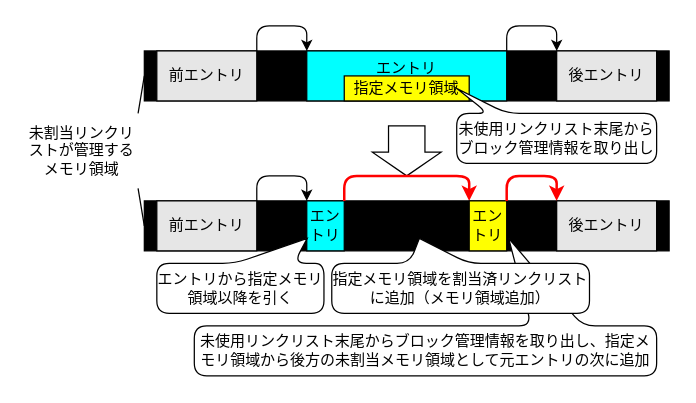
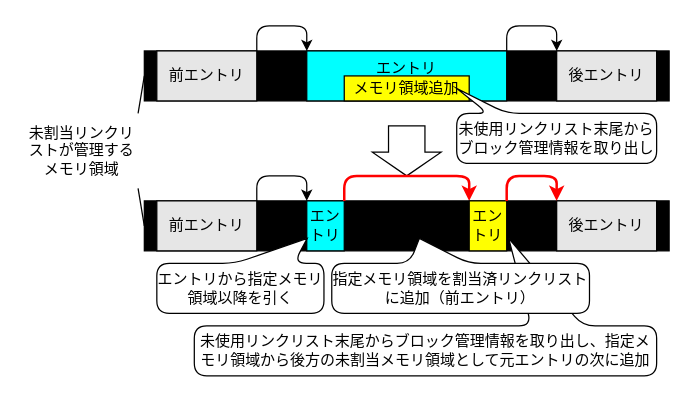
- <mxCell id="14" value="指定メモリ領域" style="rounded=0;whiteSpace=wrap;html=1;fillColor=#FFFF00;" vertex="1" parent="1"><mxGeometry x="275" y="60" width="100" height="20" as="geometry" /></mxCell>
+ <mxCell id="14" value="メモリ領域追加" style="rounded=0;whiteSpace=wrap;html=1;fillColor=#FFFF00;" vertex="1" parent="1"><mxGeometry x="275" y="60" width="100" height="20" as="geometry" /></mxCell>
- <mxCell id="24" value="指定メモリ領域を割当済リンクリストに追加（メモリ領域追加）" style="shape=callout;whiteSpace=wrap;html=1;perimeter=calloutPerimeter;direction=west;base=47;size=20;position=0.47;fillColor=#FFFFFF;rounded=1;position2=0.66;" vertex="1" parent="1"><mxGeometry x="265" y="190" width="206.25" height="60" as="geometry" /></mxCell>
+ <mxCell id="24" value="指定メモリ領域を割当済リンクリストに追加（前エントリ）" style="shape=callout;whiteSpace=wrap;html=1;perimeter=calloutPerimeter;direction=west;base=47;size=20;position=0.47;fillColor=#FFFFFF;rounded=1;position2=0.66;" vertex="1" parent="1"><mxGeometry x="265" y="190" width="206.25" height="60" as="geometry" /></mxCell>
